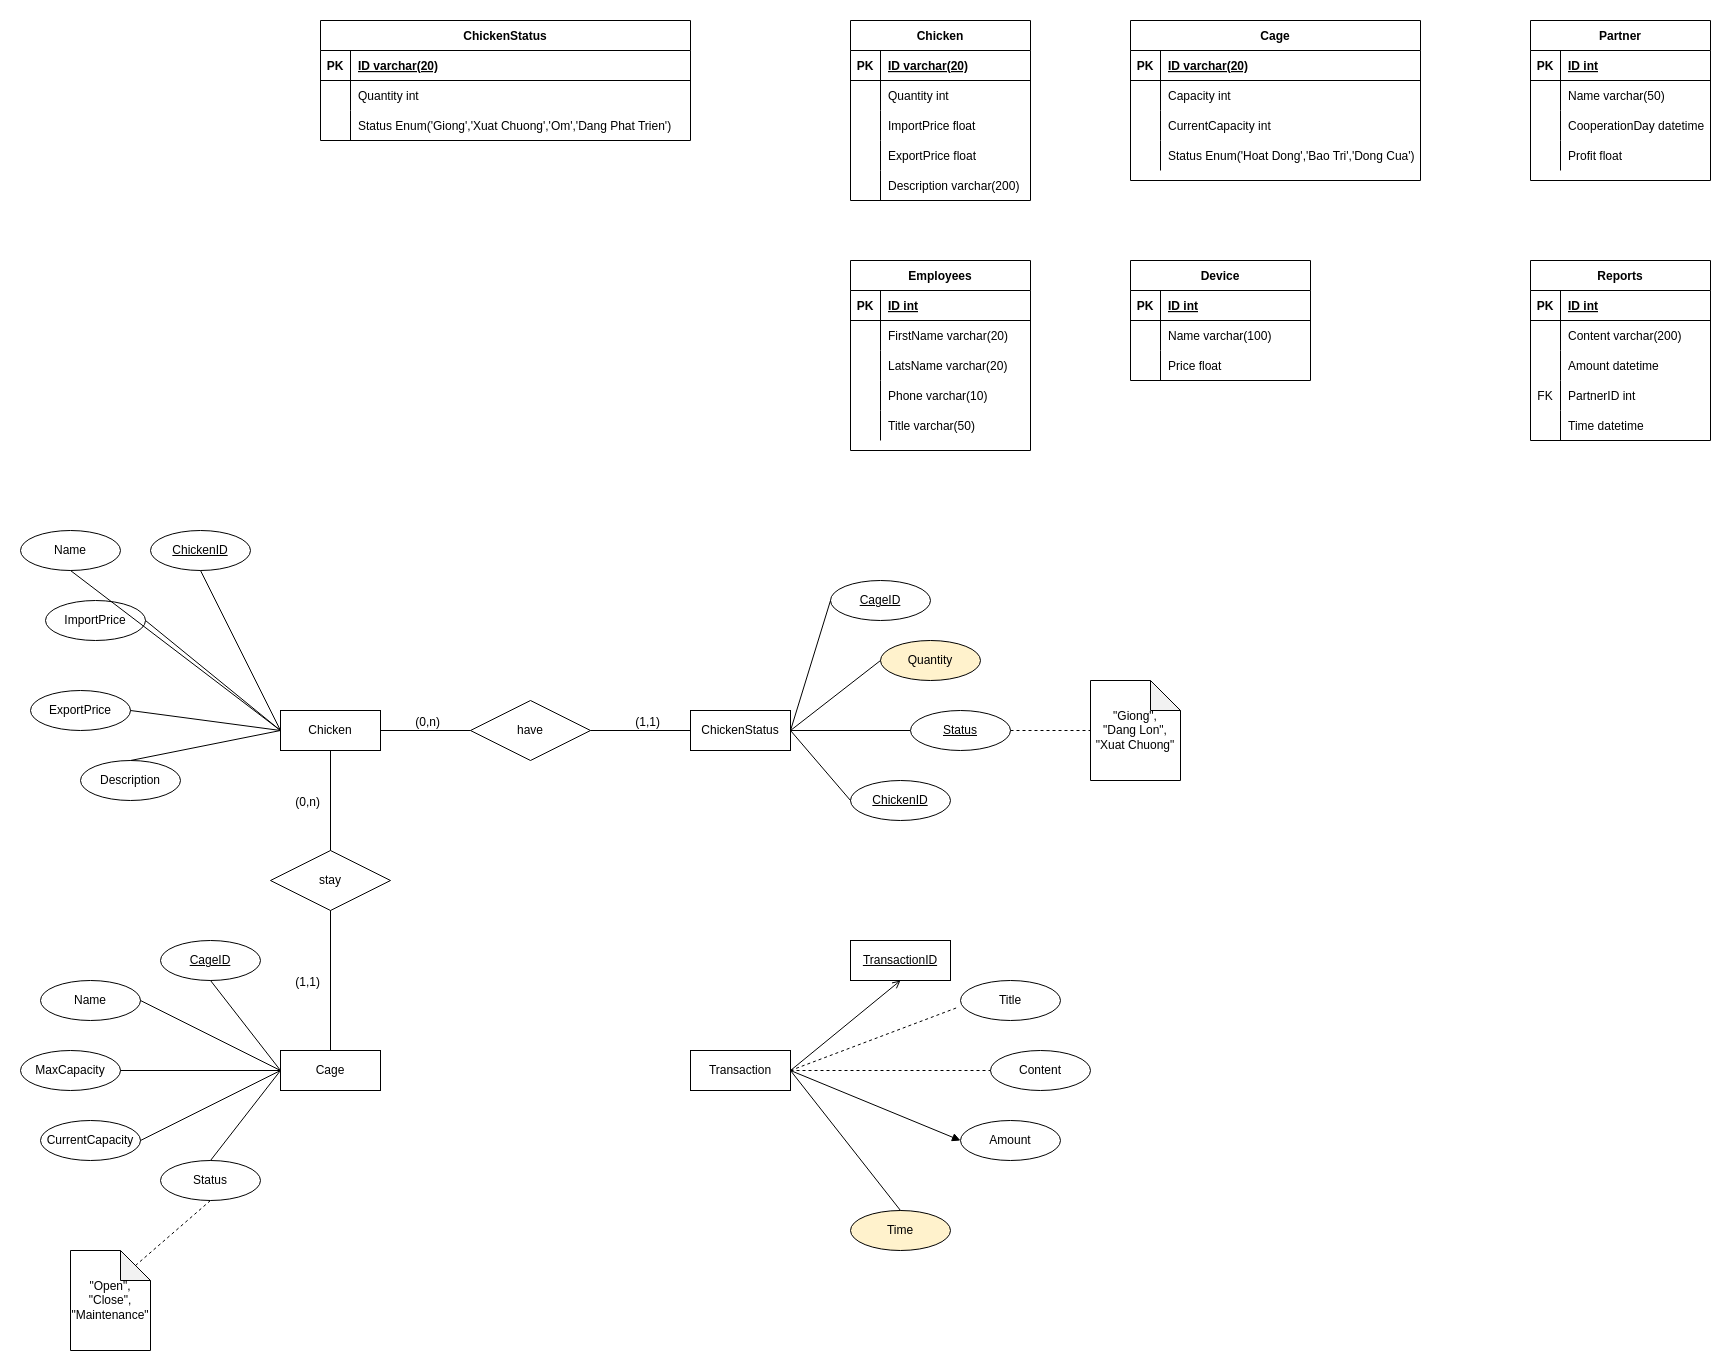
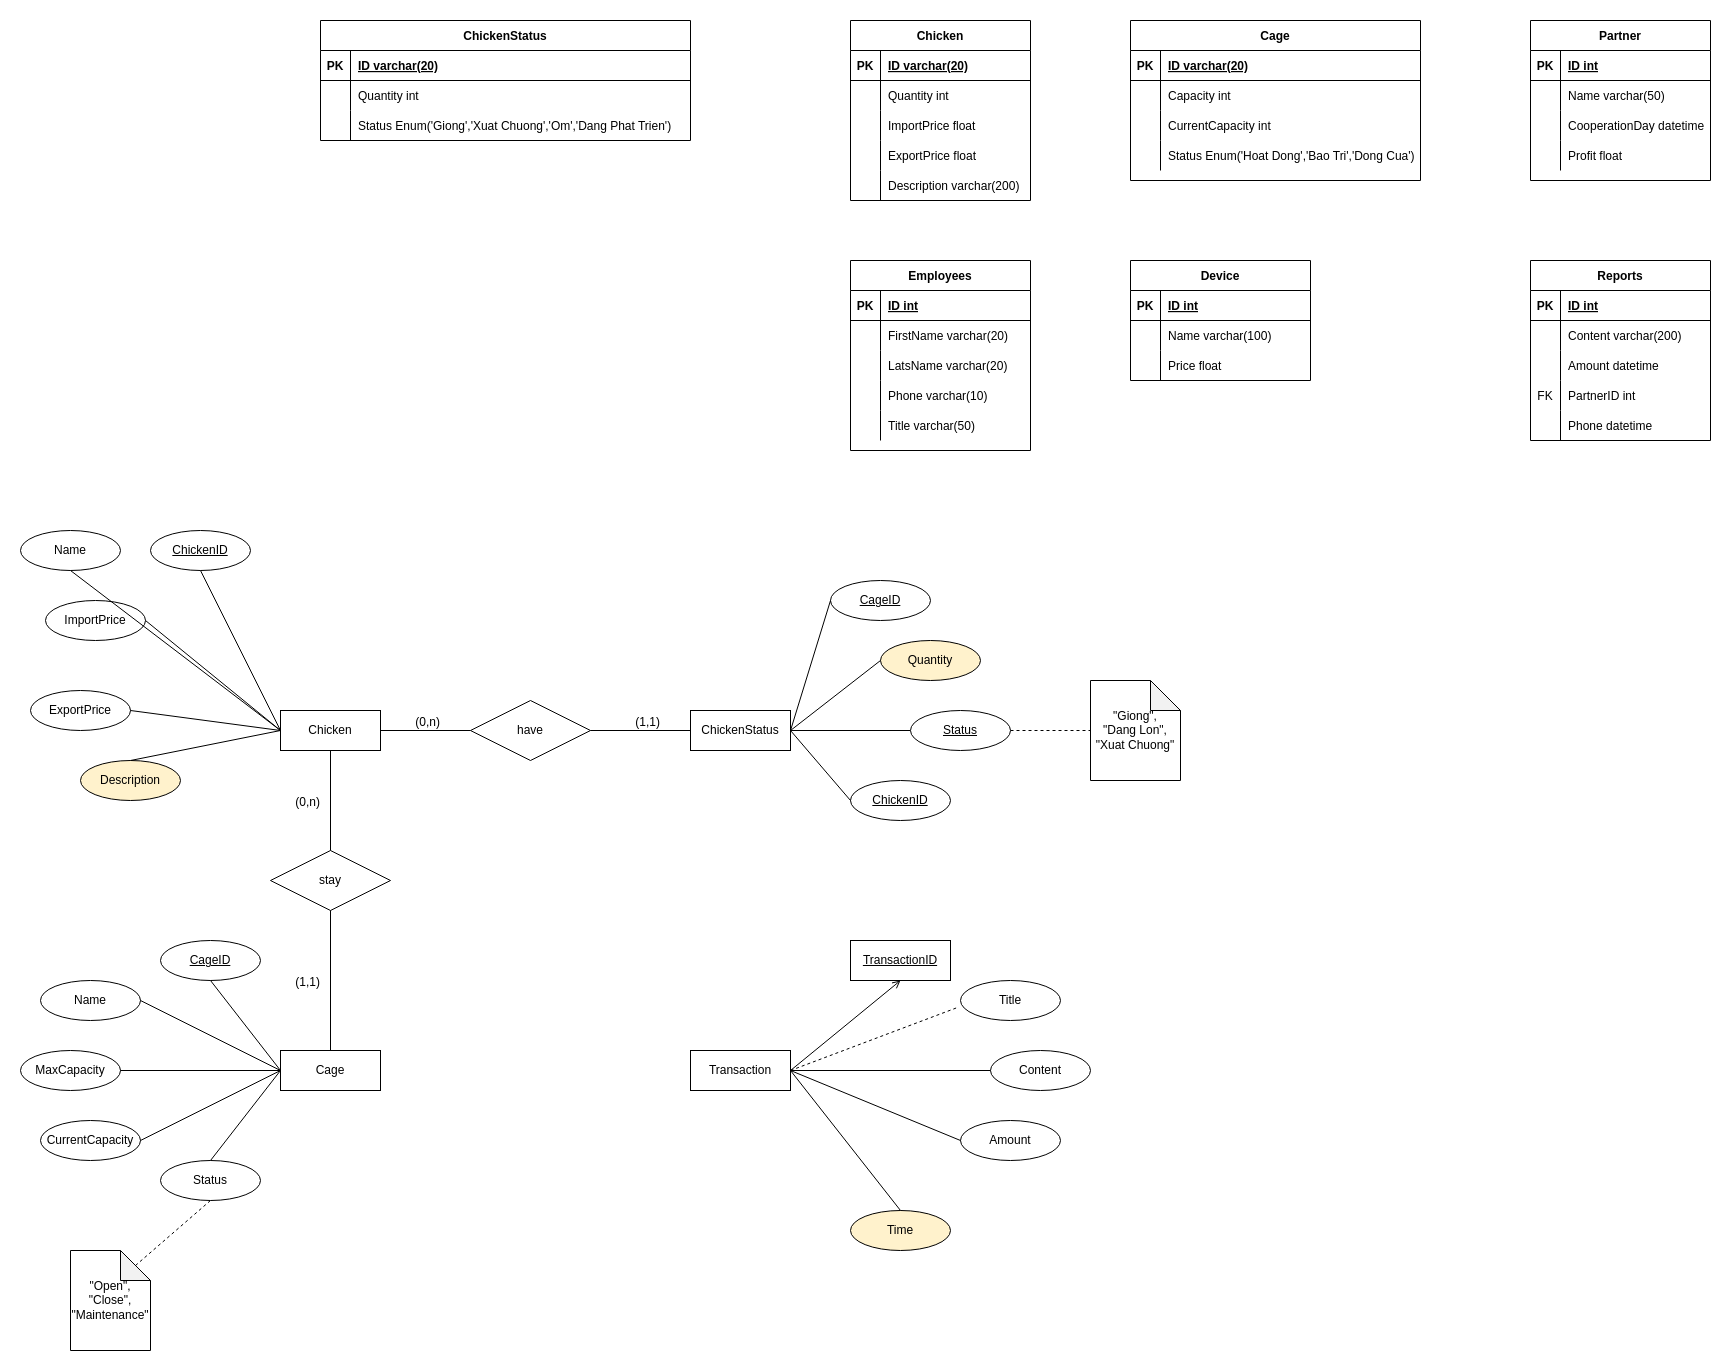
- <mxCell id="72" value="Time datetime" style="shape=partialRectangle;connectable=0;fillColor=none;top=0;left=0;bottom=0;right=0;align=left;spacingLeft=6;overflow=hidden;" parent="70" vertex="1"><mxGeometry x="30" width="150" height="30" as="geometry"><mxRectangle width="150" height="30" as="alternateBounds" /></mxGeometry></mxCell>
+ <mxCell id="72" value="Phone datetime" style="shape=partialRectangle;connectable=0;fillColor=none;top=0;left=0;bottom=0;right=0;align=left;spacingLeft=6;overflow=hidden;" parent="70" vertex="1"><mxGeometry x="30" width="150" height="30" as="geometry"><mxRectangle width="150" height="30" as="alternateBounds" /></mxGeometry></mxCell>
- <mxCell id="102" value="Description" style="ellipse;whiteSpace=wrap;html=1;align=center;" parent="1" vertex="1"><mxGeometry x="80" y="760" width="100" height="40" as="geometry" /></mxCell>
+ <mxCell id="102" value="Description" style="ellipse;whiteSpace=wrap;html=1;align=center;fillColor=#fff2cc;" parent="1" vertex="1"><mxGeometry x="80" y="760" width="100" height="40" as="geometry" /></mxCell>
- <mxCell id="140" value="" style="endArrow=none;html=1;rounded=0;entryX=1;entryY=0.5;entryDx=0;entryDy=0;exitX=1;exitY=0.5;exitDx=0;exitDy=0;dashed=1;" parent="1" source="98" target="137" edge="1"><mxGeometry relative="1" as="geometry"><mxPoint x="1090" y="1060" as="sourcePoint" /><mxPoint x="960" y="1060" as="targetPoint" /></mxGeometry></mxCell>
+ <mxCell id="140" value="" style="endArrow=none;html=1;rounded=0;entryX=1;entryY=0.5;entryDx=0;entryDy=0;exitX=1;exitY=0.5;exitDx=0;exitDy=0;" parent="1" source="98" target="137" edge="1"><mxGeometry relative="1" as="geometry"><mxPoint x="1090" y="1060" as="sourcePoint" /><mxPoint x="960" y="1060" as="targetPoint" /></mxGeometry></mxCell>
- <mxCell id="141" value="" style="endArrow=block;html=1;rounded=0;entryX=0;entryY=0.5;entryDx=0;entryDy=0;exitX=1;exitY=0.5;exitDx=0;exitDy=0;" parent="1" source="98" target="136" edge="1"><mxGeometry relative="1" as="geometry"><mxPoint x="1090" y="1060" as="sourcePoint" /><mxPoint x="970" y="1070" as="targetPoint" /></mxGeometry></mxCell>
+ <mxCell id="141" value="" style="endArrow=none;html=1;rounded=0;entryX=0;entryY=0.5;entryDx=0;entryDy=0;exitX=1;exitY=0.5;exitDx=0;exitDy=0;" parent="1" source="98" target="136" edge="1"><mxGeometry relative="1" as="geometry"><mxPoint x="1090" y="1060" as="sourcePoint" /><mxPoint x="970" y="1070" as="targetPoint" /></mxGeometry></mxCell>
